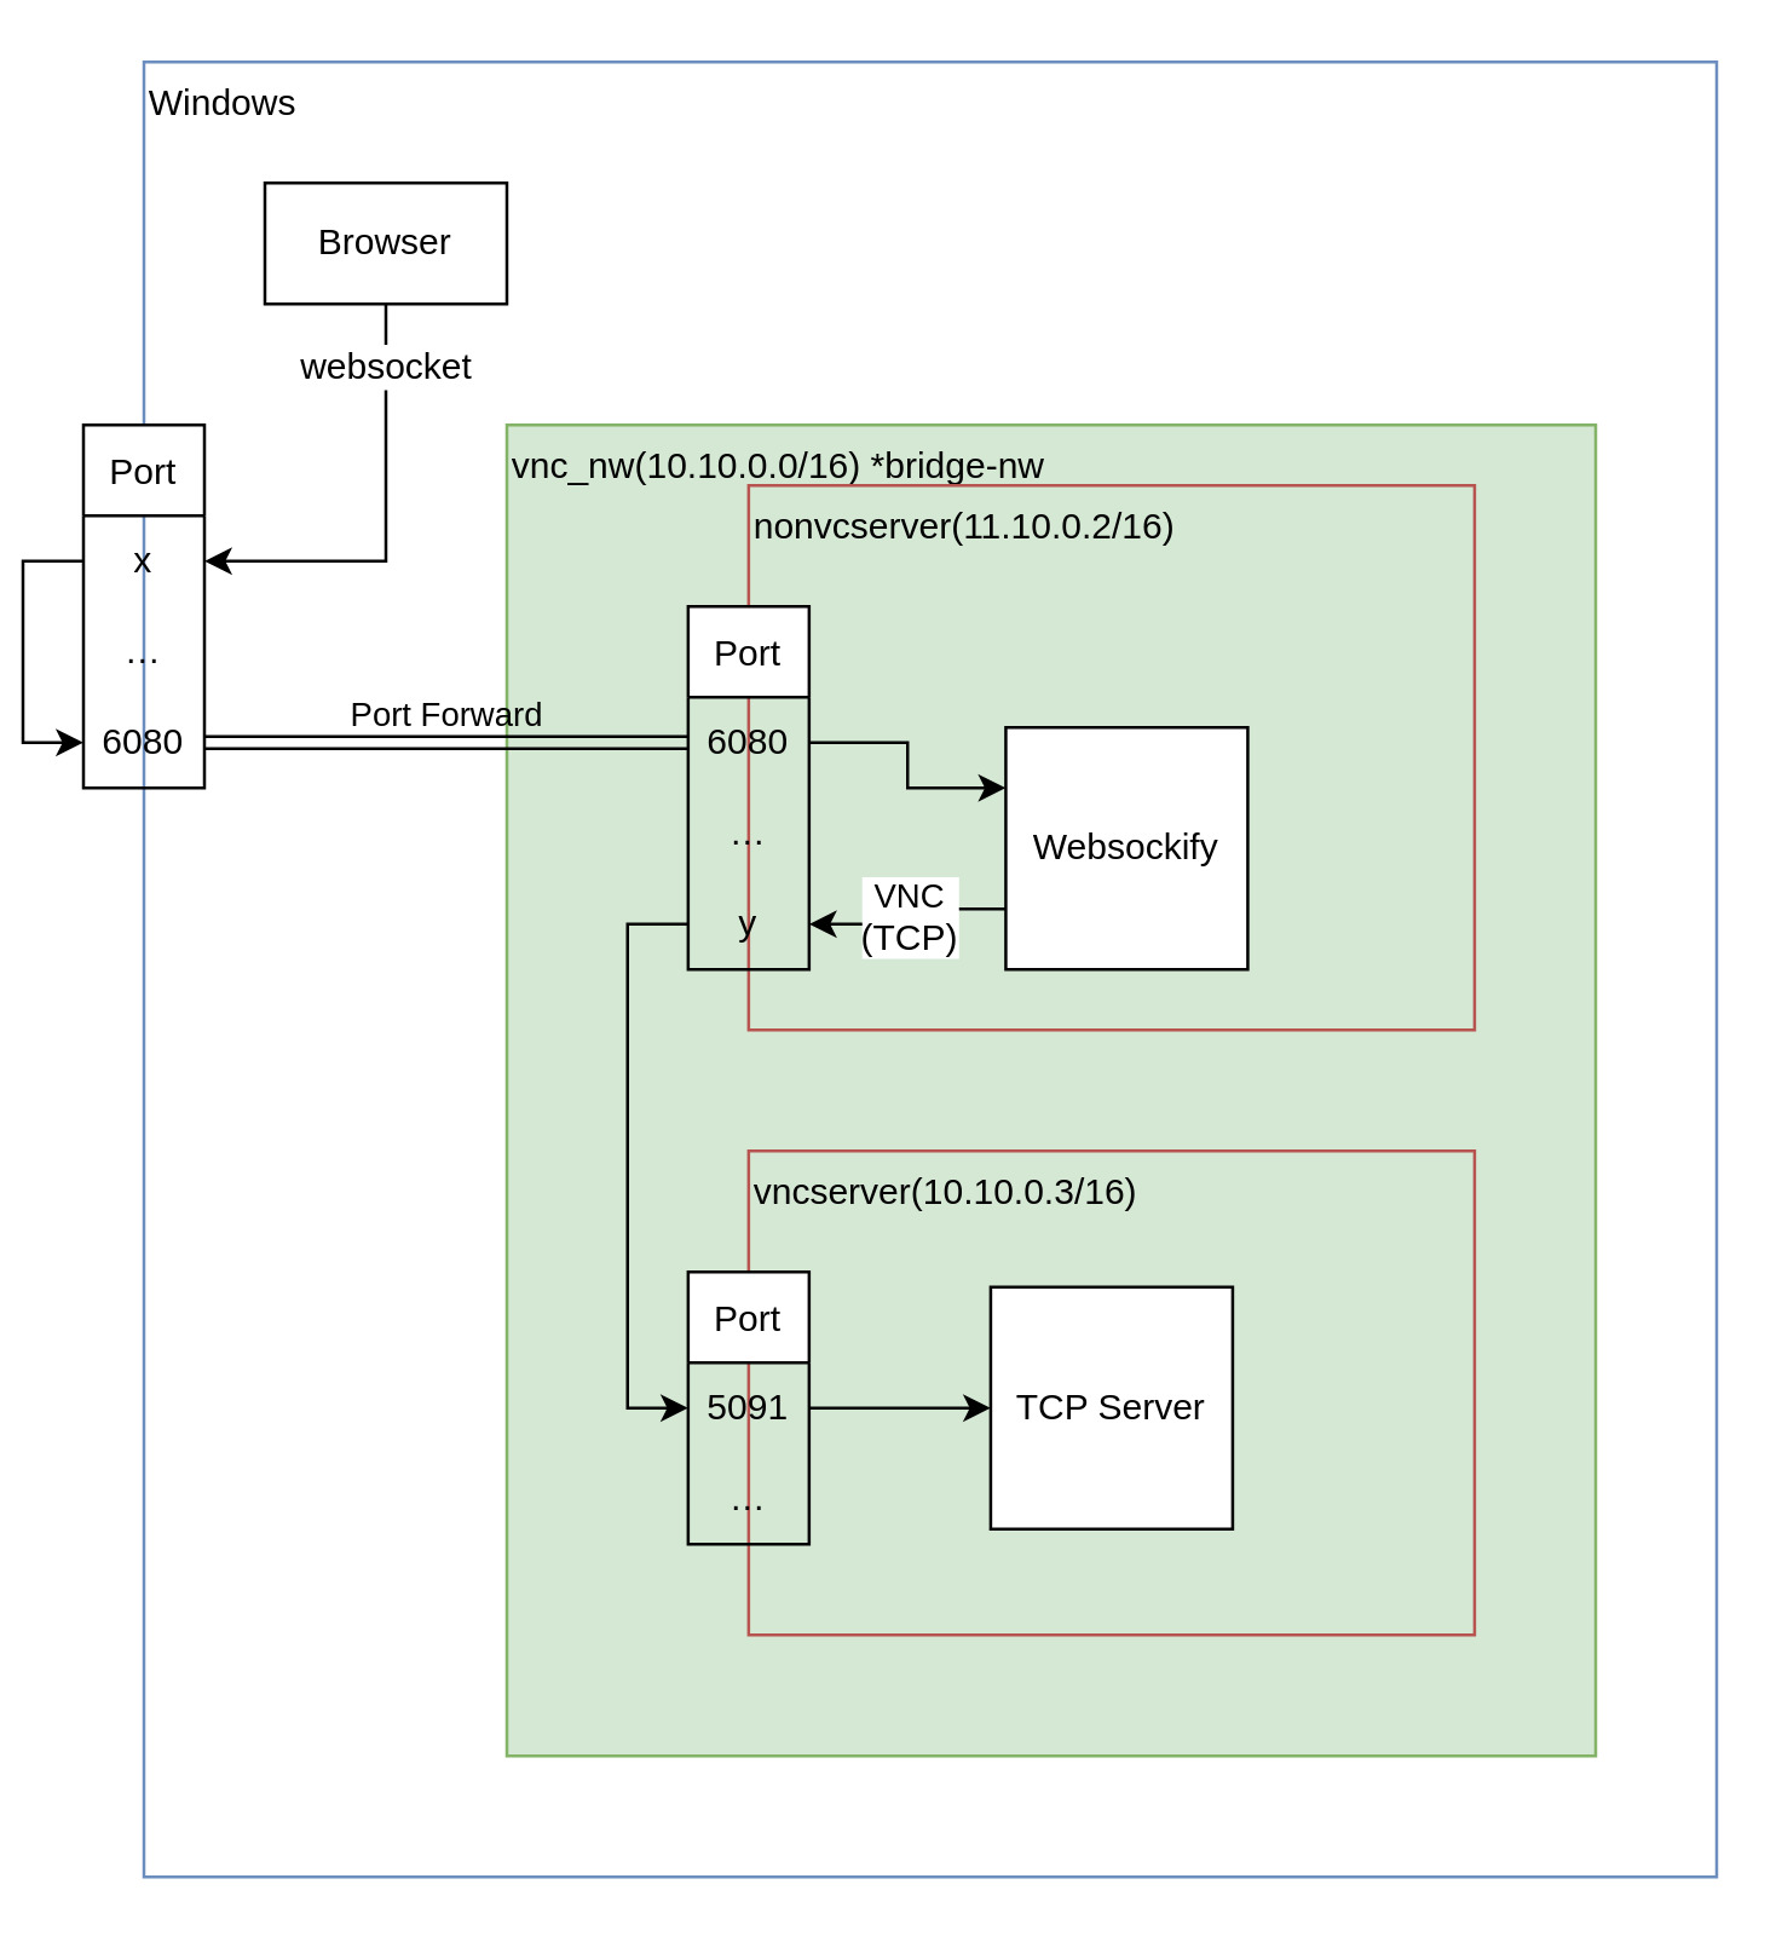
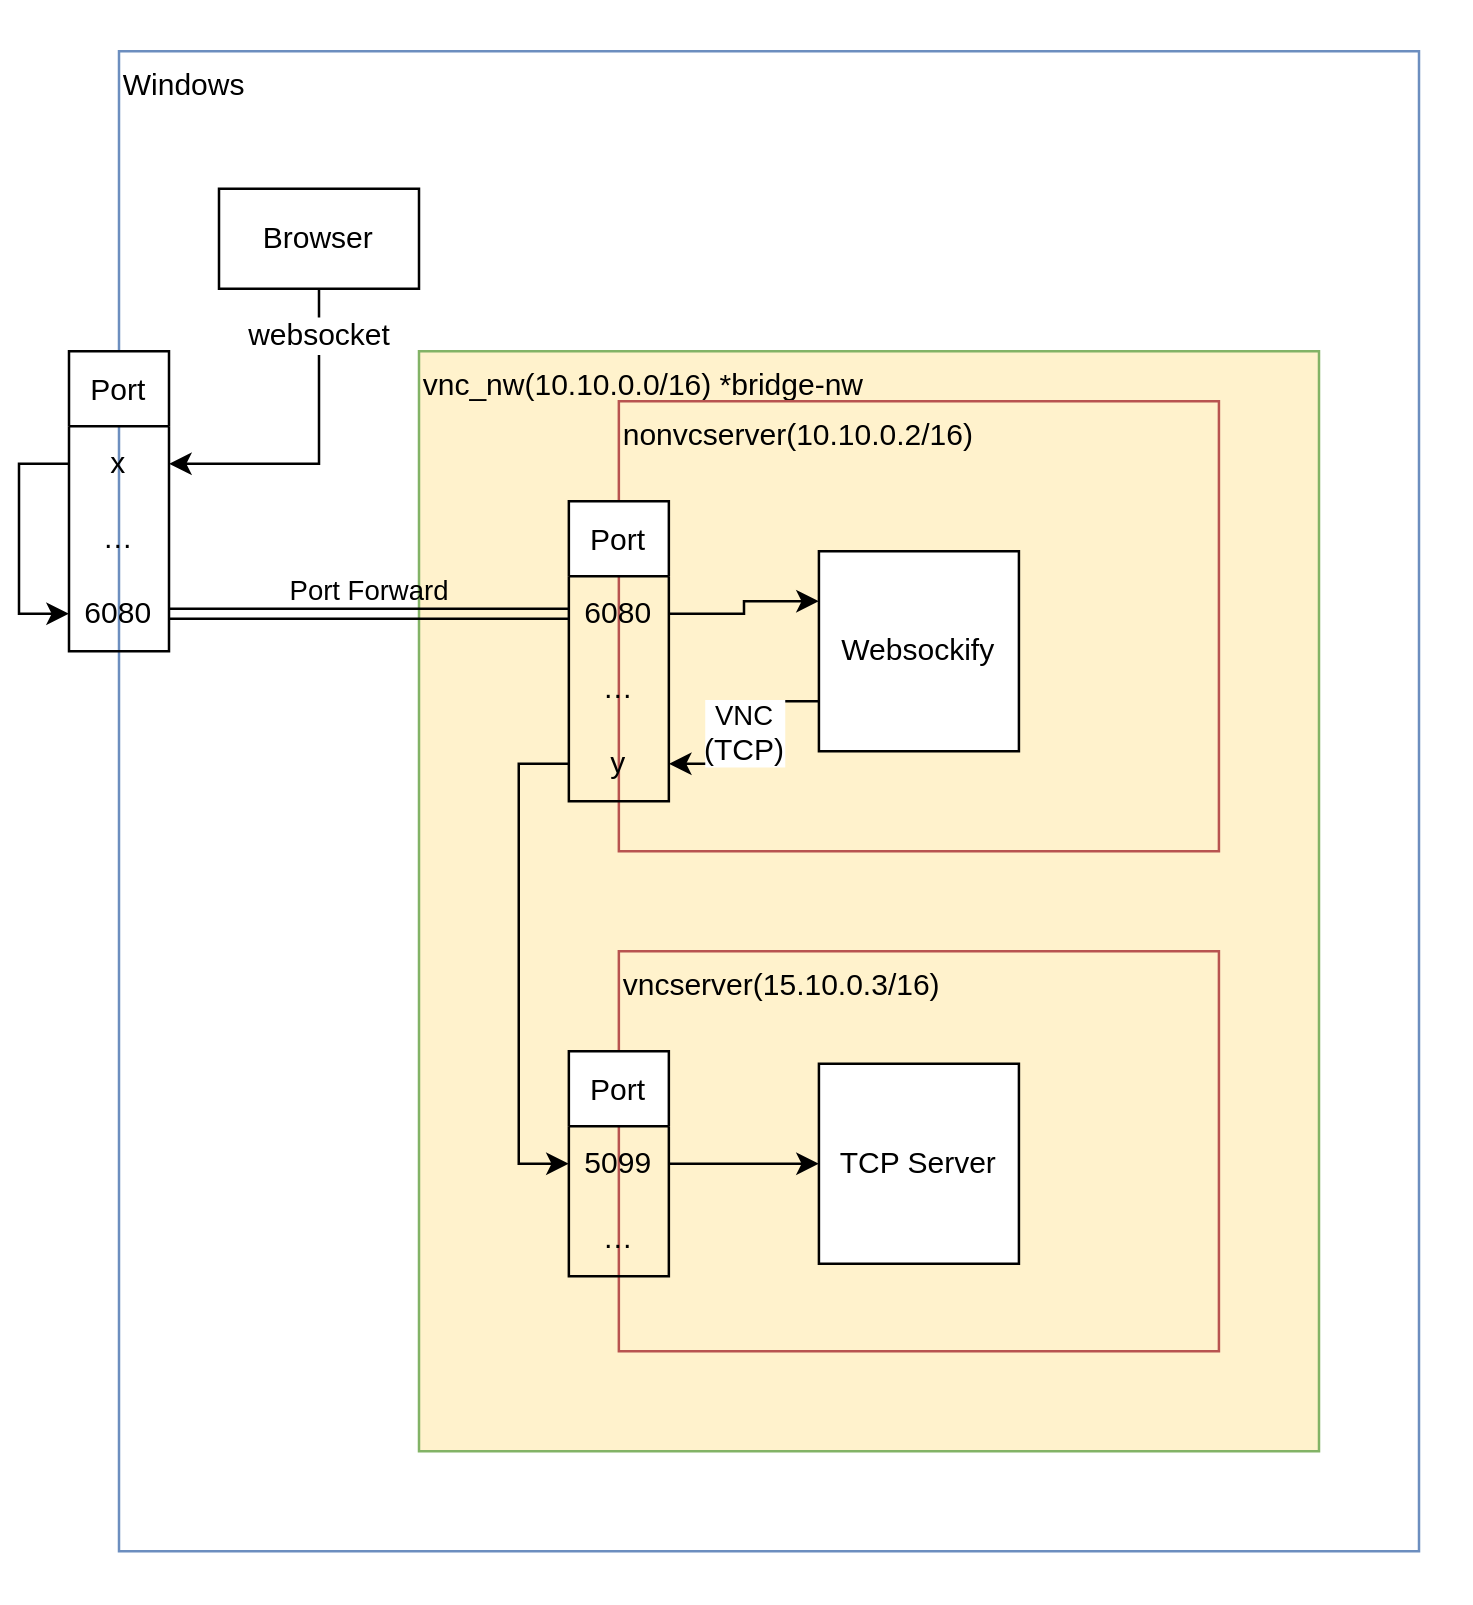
- <mxCell id="26" value="Browser" style="rounded=0;whiteSpace=wrap;html=1;fontSize=12;" vertex="1" parent="8"><mxGeometry x="80" y="60" width="80" height="40" as="geometry" /></mxCell>
+ <mxCell id="26" value="Browser" style="rounded=0;whiteSpace=wrap;html=1;fontSize=12;" vertex="1" parent="8"><mxGeometry x="80" y="75" width="80" height="40" as="geometry" /></mxCell>
- <mxCell id="7" value="nonvcserver(11.10.0.2/16)" style="rounded=0;whiteSpace=wrap;html=1;align=left;verticalAlign=top;fillColor=none;fontSize=12;strokeColor=#b85450;" vertex="1" parent="4"><mxGeometry x="239.94" y="160" width="240.03" height="180" as="geometry" /></mxCell>
+ <mxCell id="7" value="nonvcserver(10.10.0.2/16)" style="rounded=0;whiteSpace=wrap;html=1;align=left;verticalAlign=top;fillColor=none;fontSize=12;strokeColor=#b85450;" vertex="1" parent="4"><mxGeometry x="239.94" y="160" width="240.03" height="180" as="geometry" /></mxCell>
- <mxCell id="27" value="Websockify" style="rounded=0;whiteSpace=wrap;html=1;fontSize=12;" vertex="1" parent="8"><mxGeometry x="324.97" y="240" width="80" height="80" as="geometry" /></mxCell>
+ <mxCell id="27" value="Websockify" style="rounded=0;whiteSpace=wrap;html=1;fontSize=12;" vertex="1" parent="8"><mxGeometry x="319.97" y="220" width="80" height="80" as="geometry" /></mxCell>
- <mxCell id="5" value="vnc_nw(10.10.0.0/16) *bridge-nw" style="rounded=0;whiteSpace=wrap;html=1;align=left;verticalAlign=top;fillColor=#d5e8d4;fontSize=12;strokeColor=#82b366;" parent="4" vertex="1"><mxGeometry x="160" y="140" width="360" height="440" as="geometry" /></mxCell>
+ <mxCell id="5" value="vnc_nw(10.10.0.0/16) *bridge-nw" style="rounded=0;whiteSpace=wrap;html=1;align=left;verticalAlign=top;fillColor=#fff2cc;fontSize=12;strokeColor=#82b366;" parent="4" vertex="1"><mxGeometry x="160" y="140" width="360" height="440" as="geometry" /></mxCell>
- <mxCell id="6" value="vncserver(10.10.0.3/16)" style="rounded=0;whiteSpace=wrap;html=1;align=left;verticalAlign=top;fillColor=none;fontSize=12;strokeColor=#b85450;" vertex="1" parent="4"><mxGeometry x="239.94" y="380" width="240.03" height="160" as="geometry" /></mxCell>
+ <mxCell id="6" value="vncserver(15.10.0.3/16)" style="rounded=0;whiteSpace=wrap;html=1;align=left;verticalAlign=top;fillColor=none;fontSize=12;strokeColor=#b85450;" vertex="1" parent="4"><mxGeometry x="239.94" y="380" width="240.03" height="160" as="geometry" /></mxCell>
- <mxCell id="19" value="5091" style="shape=partialRectangle;html=1;whiteSpace=wrap;connectable=0;fillColor=none;top=0;left=0;bottom=0;right=0;overflow=hidden;pointerEvents=1;strokeColor=inherit;fontSize=12;" vertex="1" parent="18"><mxGeometry width="40" height="30" as="geometry"><mxRectangle width="40" height="30" as="alternateBounds" /></mxGeometry></mxCell>
+ <mxCell id="19" value="5099" style="shape=partialRectangle;html=1;whiteSpace=wrap;connectable=0;fillColor=none;top=0;left=0;bottom=0;right=0;overflow=hidden;pointerEvents=1;strokeColor=inherit;fontSize=12;" vertex="1" parent="18"><mxGeometry width="40" height="30" as="geometry"><mxRectangle width="40" height="30" as="alternateBounds" /></mxGeometry></mxCell>
